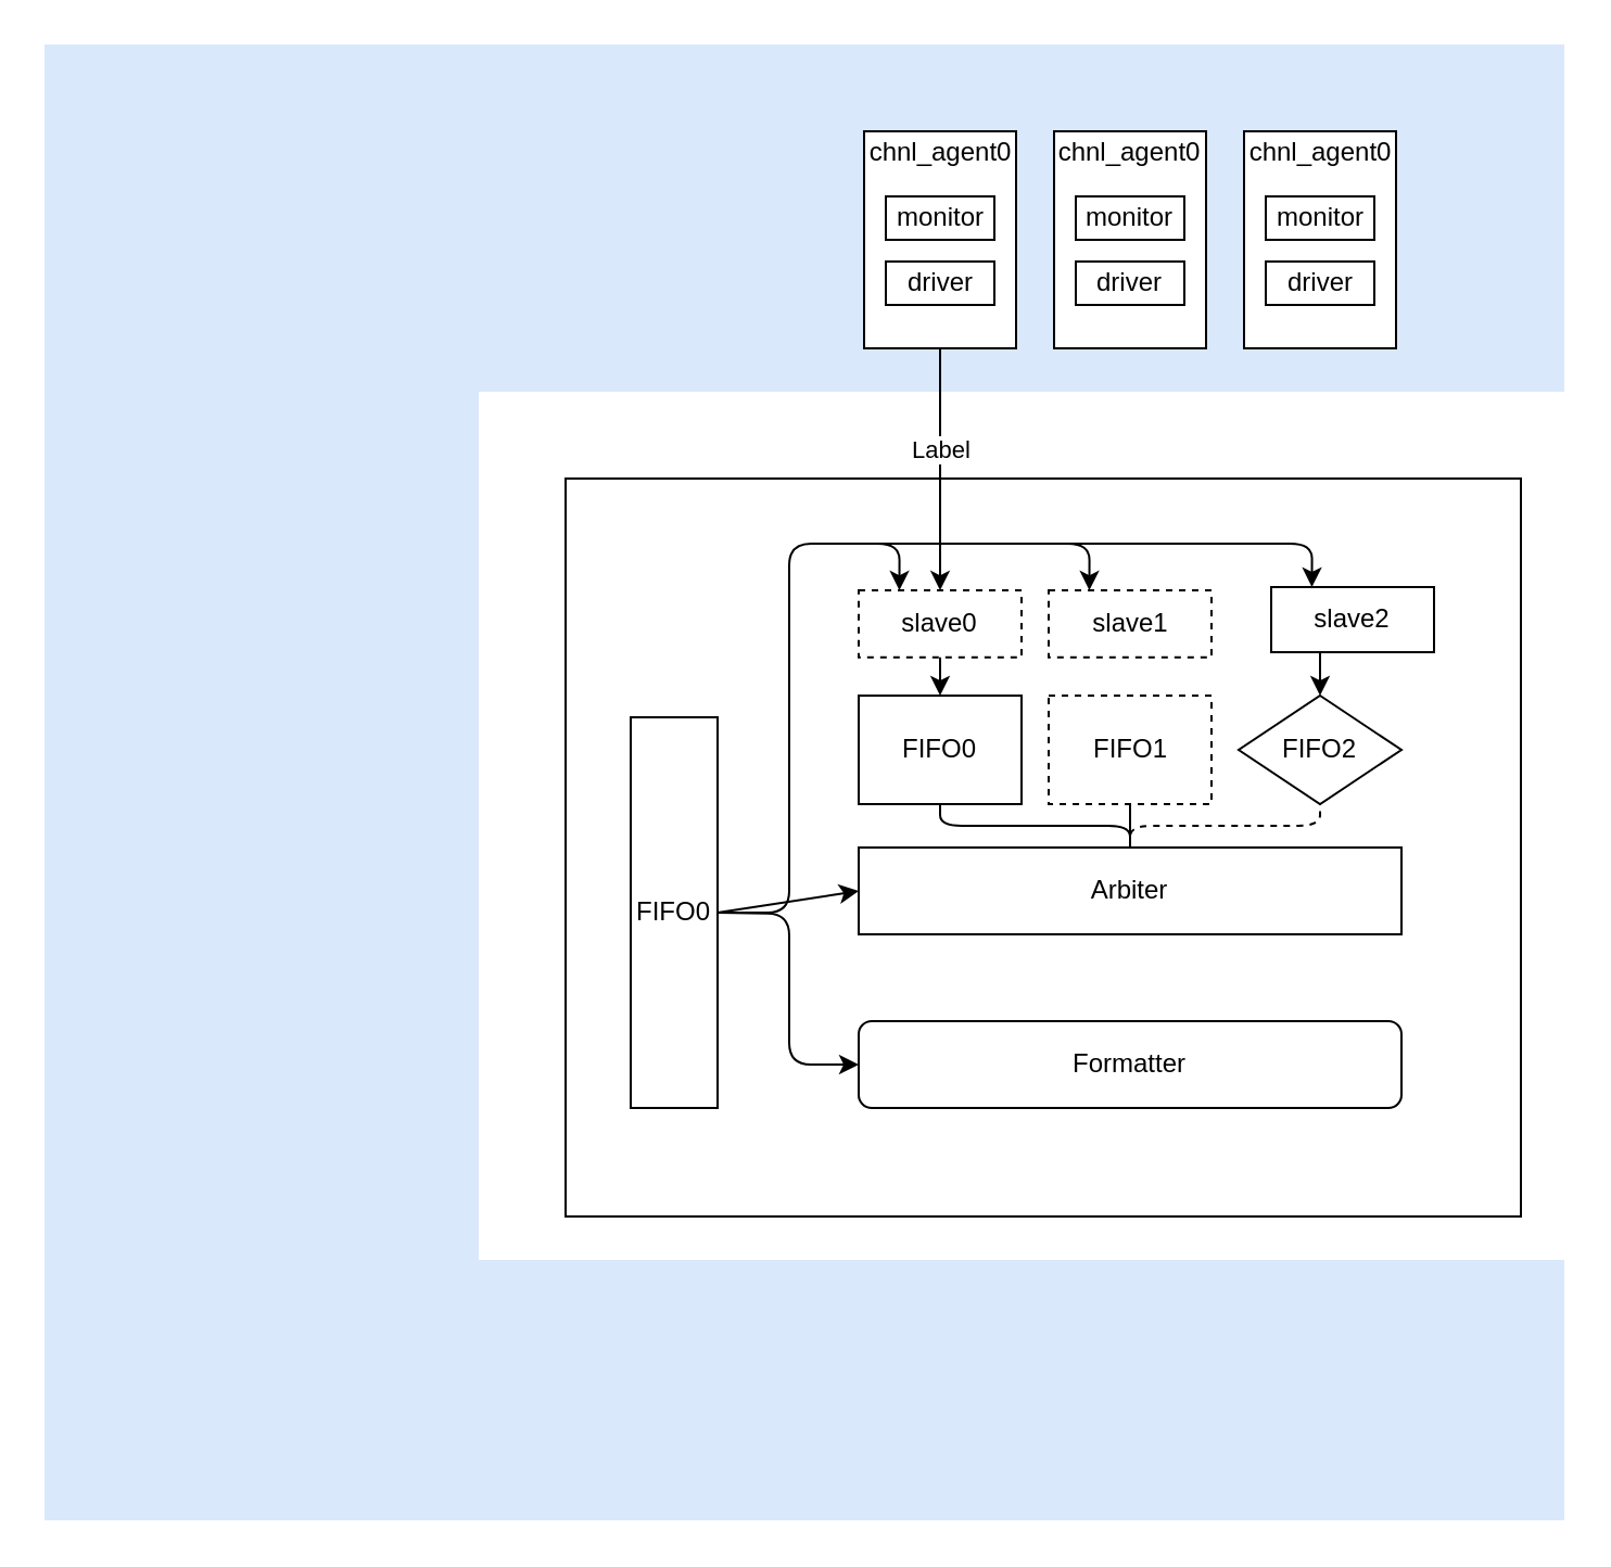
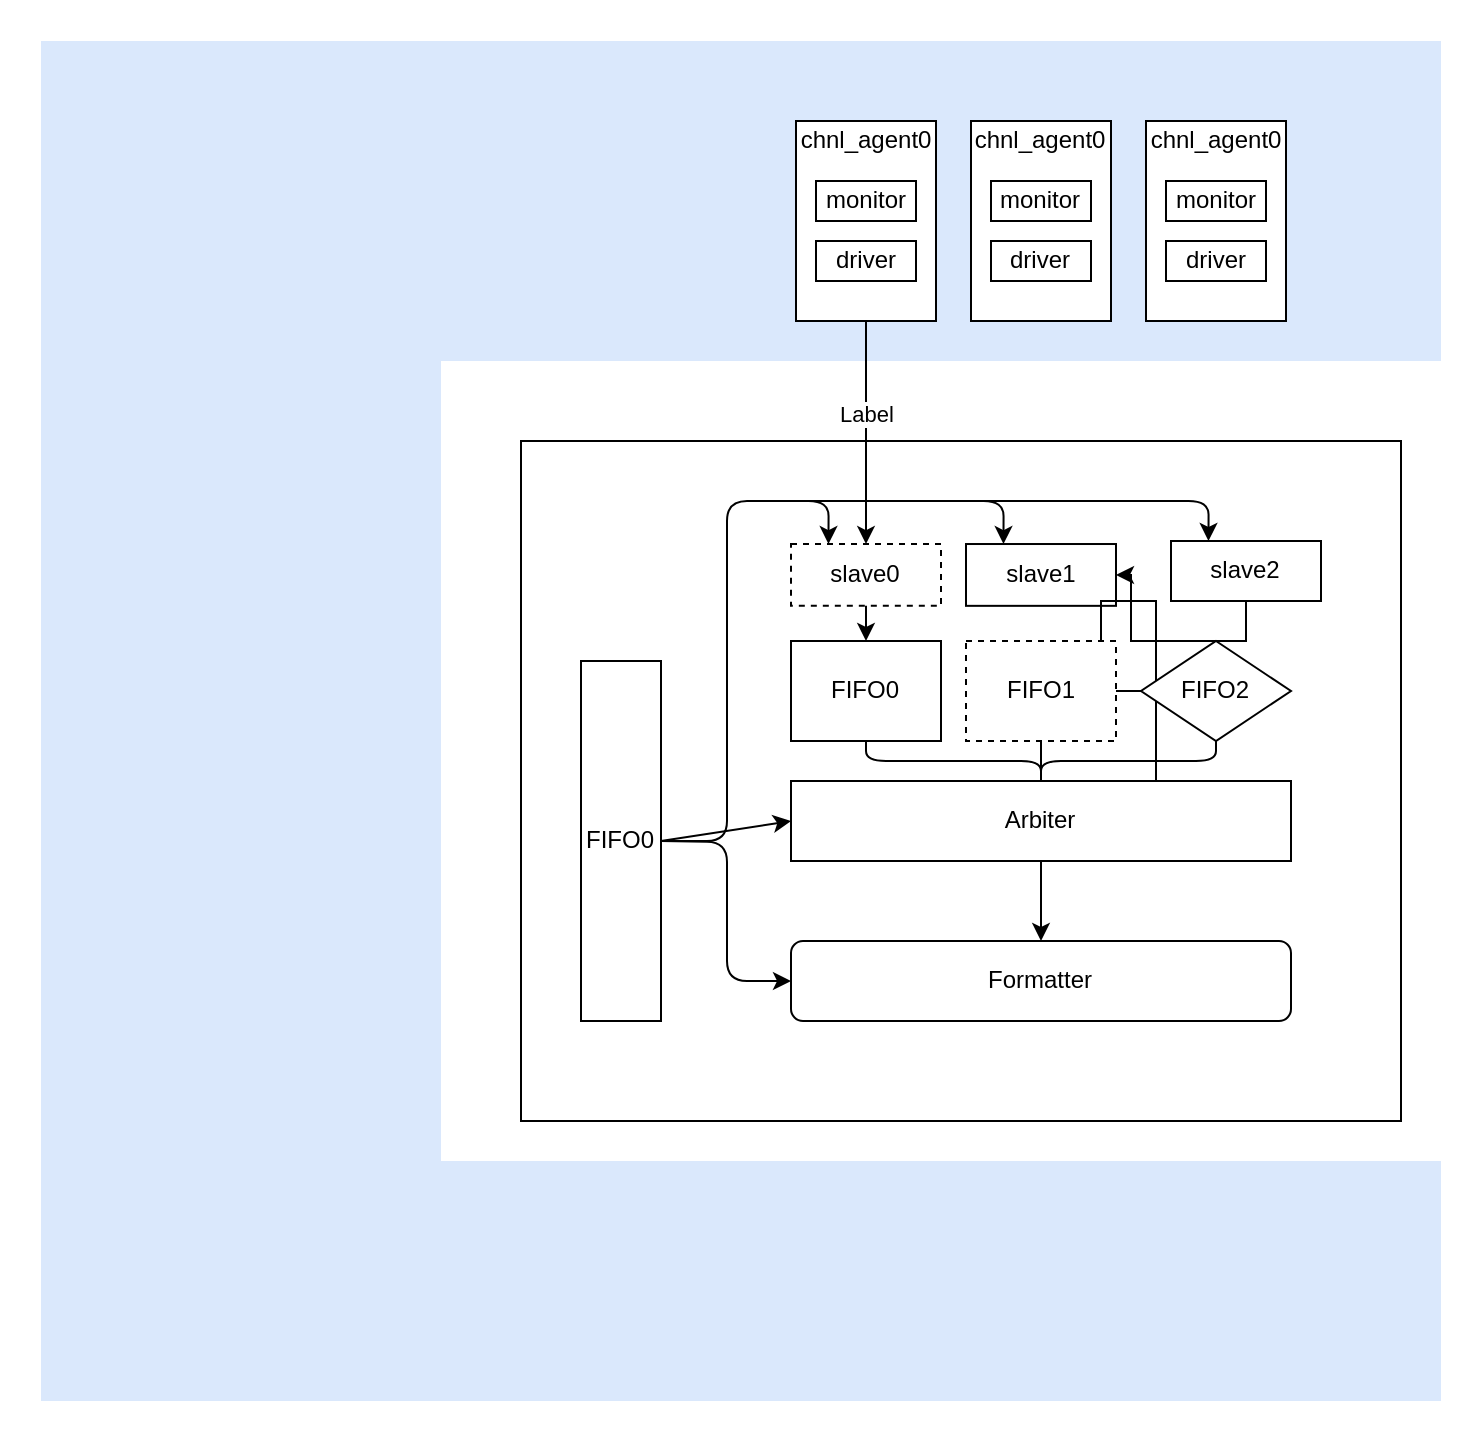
- <mxCell id="5" value="slave1" style="rounded=0;whiteSpace=wrap;html=1;dashed=1;" vertex="1" parent="2"><mxGeometry x="222.5" y="51.515" width="75" height="30.909" as="geometry" /></mxCell>
+ <mxCell id="5" value="slave1" style="rounded=0;whiteSpace=wrap;html=1;" vertex="1" parent="2"><mxGeometry x="222.5" y="51.515" width="75" height="30.909" as="geometry" /></mxCell>
- <mxCell id="12" style="edgeStyle=orthogonalEdgeStyle;rounded=0;orthogonalLoop=1;jettySize=auto;html=1;exitX=0.5;exitY=1;exitDx=0;exitDy=0;entryX=0.5;entryY=0;entryDx=0;entryDy=0;" edge="1" parent="1" source="13" target="11"><mxGeometry relative="1" as="geometry" /></mxCell>
+ <mxCell id="12" style="edgeStyle=orthogonalEdgeStyle;rounded=0;orthogonalLoop=1;jettySize=auto;html=1;exitX=0.5;exitY=1;exitDx=0;exitDy=0;" edge="1" parent="1" source="13" target="5"><mxGeometry relative="1" as="geometry" /></mxCell>
- <mxCell id="9" style="edgeStyle=orthogonalEdgeStyle;rounded=0;sketch=0;jumpStyle=none;orthogonalLoop=1;jettySize=auto;html=1;exitX=0.5;exitY=1;exitDx=0;exitDy=0;shadow=0;startArrow=none;startFill=0;endArrow=none;endFill=0;" edge="1" parent="1" source="10" target="15"><mxGeometry relative="1" as="geometry" /></mxCell>
+ <mxCell id="9" style="edgeStyle=orthogonalEdgeStyle;rounded=0;sketch=0;jumpStyle=none;orthogonalLoop=1;jettySize=auto;html=1;exitX=0.5;exitY=1;exitDx=0;exitDy=0;shadow=0;startArrow=none;startFill=0;endArrow=none;endFill=0;" edge="1" parent="1" source="10" target="11"><mxGeometry relative="1" as="geometry" /></mxCell>
- <mxCell id="19" value="" style="endArrow=none;html=1;shadow=0;entryX=0.5;entryY=1;entryDx=0;entryDy=0;edgeStyle=orthogonalEdgeStyle;exitX=0.5;exitY=0;exitDx=0;exitDy=0;dashed=1;" edge="1" parent="1" source="15" target="11"><mxGeometry width="50" height="50" relative="1" as="geometry"><mxPoint x="440" y="400" as="sourcePoint" /><mxPoint x="490" y="350" as="targetPoint" /><Array as="points"><mxPoint x="520" y="380" /><mxPoint x="608" y="380" /></Array></mxGeometry></mxCell>
+ <mxCell id="19" value="" style="endArrow=none;html=1;shadow=0;entryX=0.5;entryY=1;entryDx=0;entryDy=0;edgeStyle=orthogonalEdgeStyle;exitX=0.5;exitY=0;exitDx=0;exitDy=0;" edge="1" parent="1" source="15" target="11"><mxGeometry width="50" height="50" relative="1" as="geometry"><mxPoint x="440" y="400" as="sourcePoint" /><mxPoint x="490" y="350" as="targetPoint" /><Array as="points"><mxPoint x="520" y="380" /><mxPoint x="608" y="380" /></Array></mxGeometry></mxCell>
+ <mxCell id="14" value="" style="edgeStyle=orthogonalEdgeStyle;rounded=0;jumpStyle=arc;orthogonalLoop=1;jettySize=auto;html=1;" edge="1" parent="1" source="15" target="16"><mxGeometry relative="1" as="geometry" /></mxCell>
